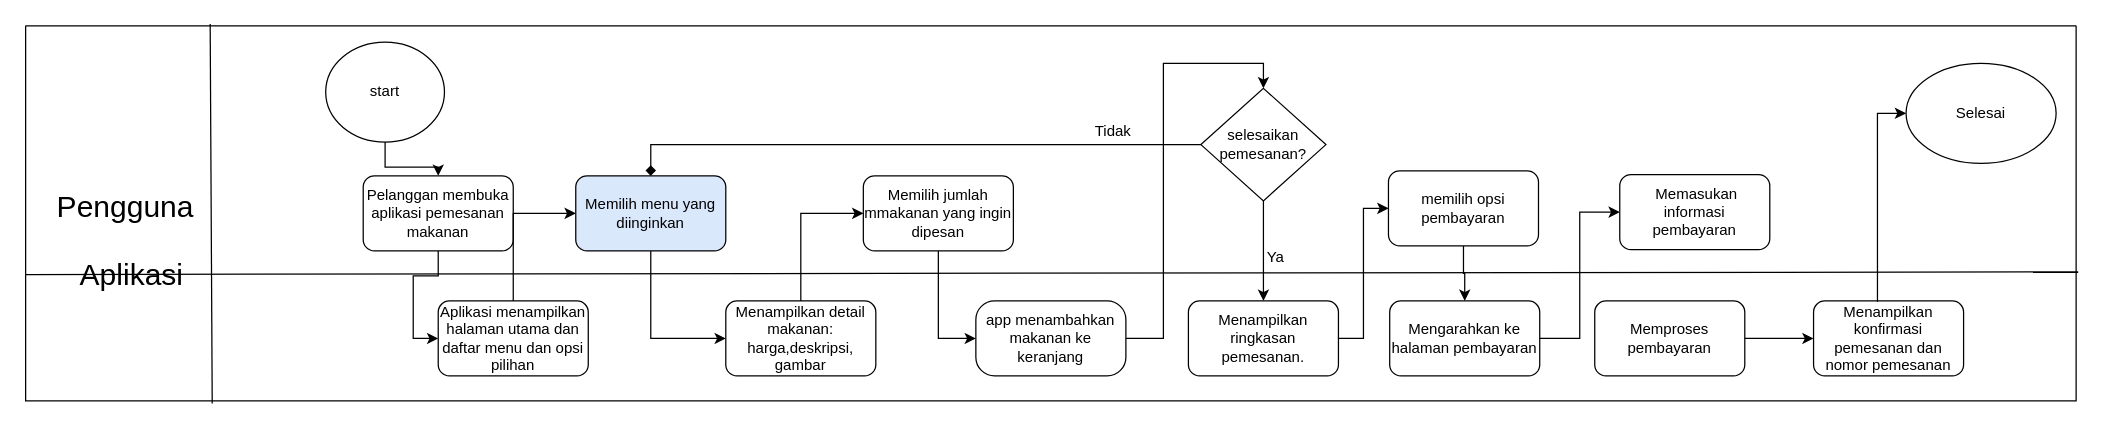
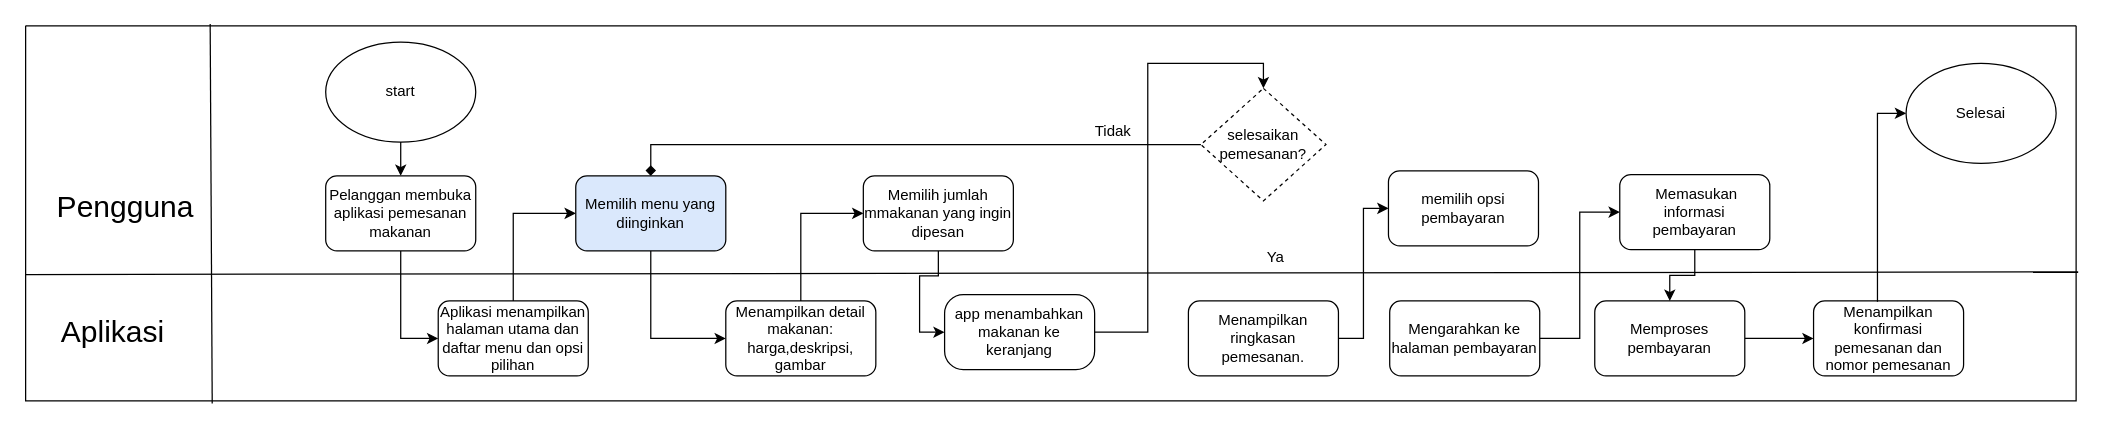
- <mxCell id="3" value="start" style="ellipse;whiteSpace=wrap;html=1;" vertex="1" parent="1"><mxGeometry x="260" y="33" width="95" height="80" as="geometry" /></mxCell>
+ <mxCell id="3" value="start" style="ellipse;whiteSpace=wrap;html=1;" vertex="1" parent="1"><mxGeometry x="260" y="33" width="120" height="80" as="geometry" /></mxCell>
- <mxCell id="18" value="selesaikan pemesanan?" style="rhombus;whiteSpace=wrap;html=1;" vertex="1" parent="1"><mxGeometry x="960" y="70" width="100" height="90" as="geometry" /></mxCell>
+ <mxCell id="18" value="selesaikan pemesanan?" style="rhombus;whiteSpace=wrap;html=1;dashed=1;" vertex="1" parent="1"><mxGeometry x="960" y="70" width="100" height="90" as="geometry" /></mxCell>
- <mxCell id="5" value="Pelanggan membuka aplikasi pemesanan makanan" style="rounded=1;whiteSpace=wrap;html=1;" vertex="1" parent="1"><mxGeometry x="290" y="140" width="120" height="60" as="geometry" /></mxCell>
+ <mxCell id="5" value="Pelanggan membuka aplikasi pemesanan makanan" style="rounded=1;whiteSpace=wrap;html=1;" vertex="1" parent="1"><mxGeometry x="260" y="140" width="120" height="60" as="geometry" /></mxCell>
- <mxCell id="17" style="edgeStyle=orthogonalEdgeStyle;rounded=0;orthogonalLoop=1;jettySize=auto;html=1;exitX=0.5;exitY=1;exitDx=0;exitDy=0;entryX=0.5;entryY=0;entryDx=0;entryDy=0;" edge="1" parent="1" source="18" target="20"><mxGeometry relative="1" as="geometry" /></mxCell>
- <mxCell id="21" style="edgeStyle=orthogonalEdgeStyle;rounded=0;orthogonalLoop=1;jettySize=auto;html=1;exitX=0.5;exitY=1;exitDx=0;exitDy=0;entryX=0.5;entryY=0;entryDx=0;entryDy=0;" edge="1" parent="1" source="22" target="24"><mxGeometry relative="1" as="geometry" /></mxCell>
+ <mxCell id="25" style="edgeStyle=orthogonalEdgeStyle;rounded=0;orthogonalLoop=1;jettySize=auto;html=1;exitX=0.5;exitY=1;exitDx=0;exitDy=0;entryX=0.5;entryY=0;entryDx=0;entryDy=0;" edge="1" parent="1" source="26" target="28"><mxGeometry relative="1" as="geometry" /></mxCell>
- <mxCell id="33" value="&lt;font style=&quot;font-size: 24px;&quot;&gt;Aplikasi&lt;/font&gt;" style="text;html=1;strokeColor=none;fillColor=none;align=center;verticalAlign=middle;whiteSpace=wrap;rounded=0;" vertex="1" parent="31"><mxGeometry x="55" y="185" width="60" height="30" as="geometry" /></mxCell>
+ <mxCell id="33" value="&lt;font style=&quot;font-size: 24px;&quot;&gt;Aplikasi&lt;/font&gt;" style="text;html=1;strokeColor=none;fillColor=none;align=center;verticalAlign=middle;whiteSpace=wrap;rounded=0;" vertex="1" parent="31"><mxGeometry x="40" y="230" width="60" height="30" as="geometry" /></mxCell>
- <mxCell id="15" value="app menambahkan makanan ke keranjang" style="rounded=1;whiteSpace=wrap;html=1;arcSize=25;" vertex="1" parent="1"><mxGeometry x="780" y="240" width="120" height="60" as="geometry" /></mxCell>
+ <mxCell id="15" value="app menambahkan makanan ke keranjang" style="rounded=1;whiteSpace=wrap;html=1;arcSize=25;" vertex="1" parent="1"><mxGeometry x="755" y="235" width="120" height="60" as="geometry" /></mxCell>
